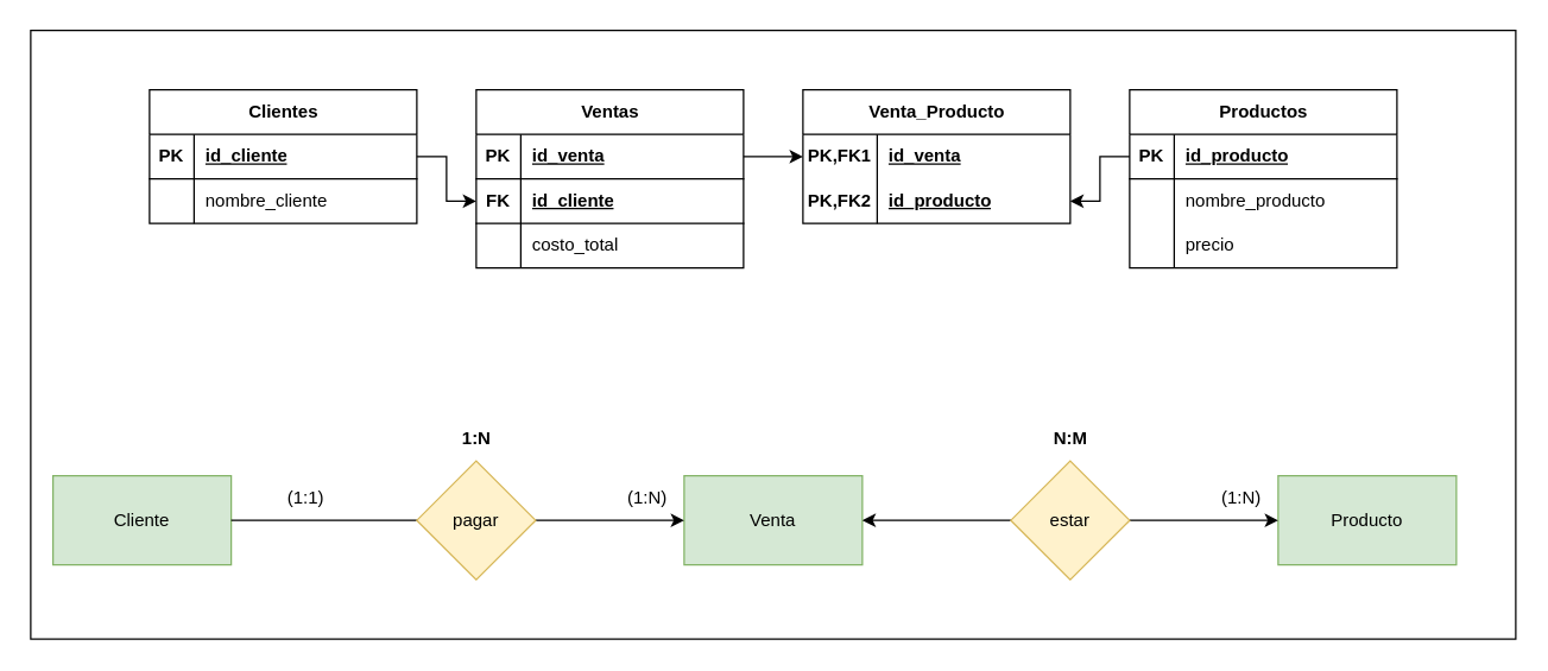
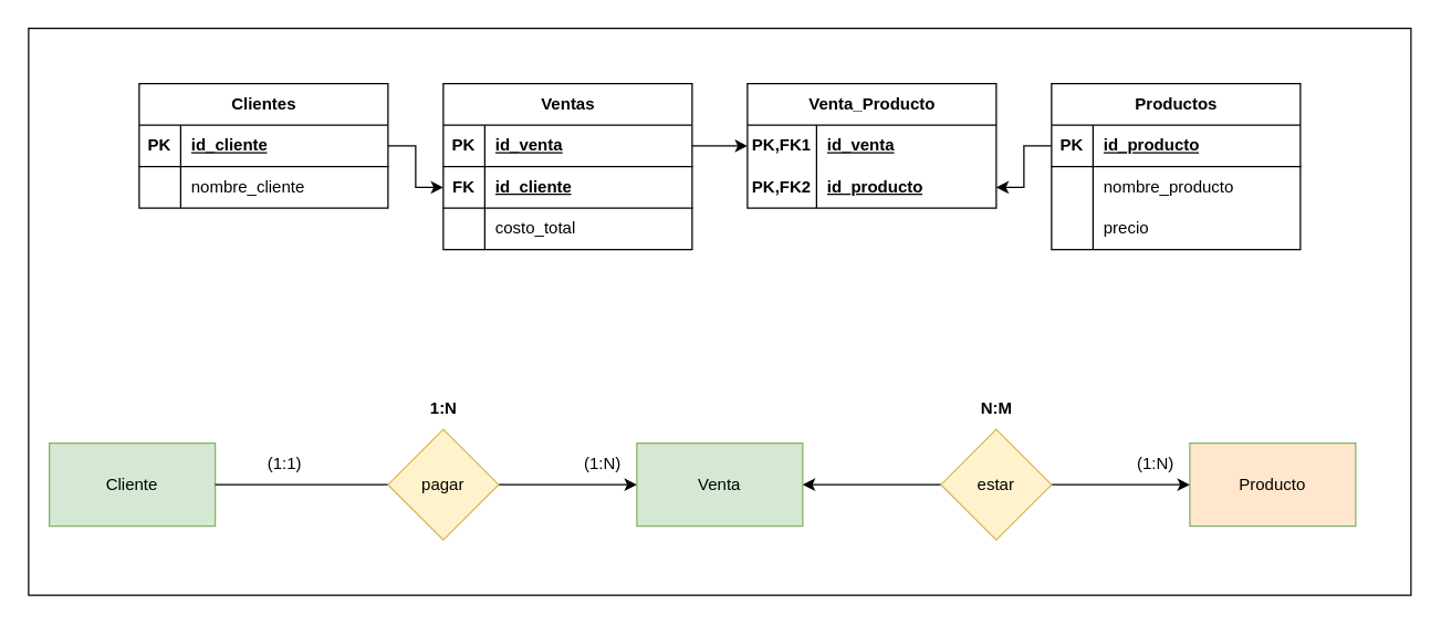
- <mxCell id="43" value="Producto" style="rounded=0;whiteSpace=wrap;html=1;fillColor=#d5e8d4;strokeColor=#82b366;" parent="2" vertex="1"><mxGeometry x="840" y="300" width="120" height="60" as="geometry" /></mxCell>
+ <mxCell id="43" value="Producto" style="rounded=0;whiteSpace=wrap;html=1;fillColor=#ffe6cc;strokeColor=#82b366;" parent="2" vertex="1"><mxGeometry x="840" y="300" width="120" height="60" as="geometry" /></mxCell>
